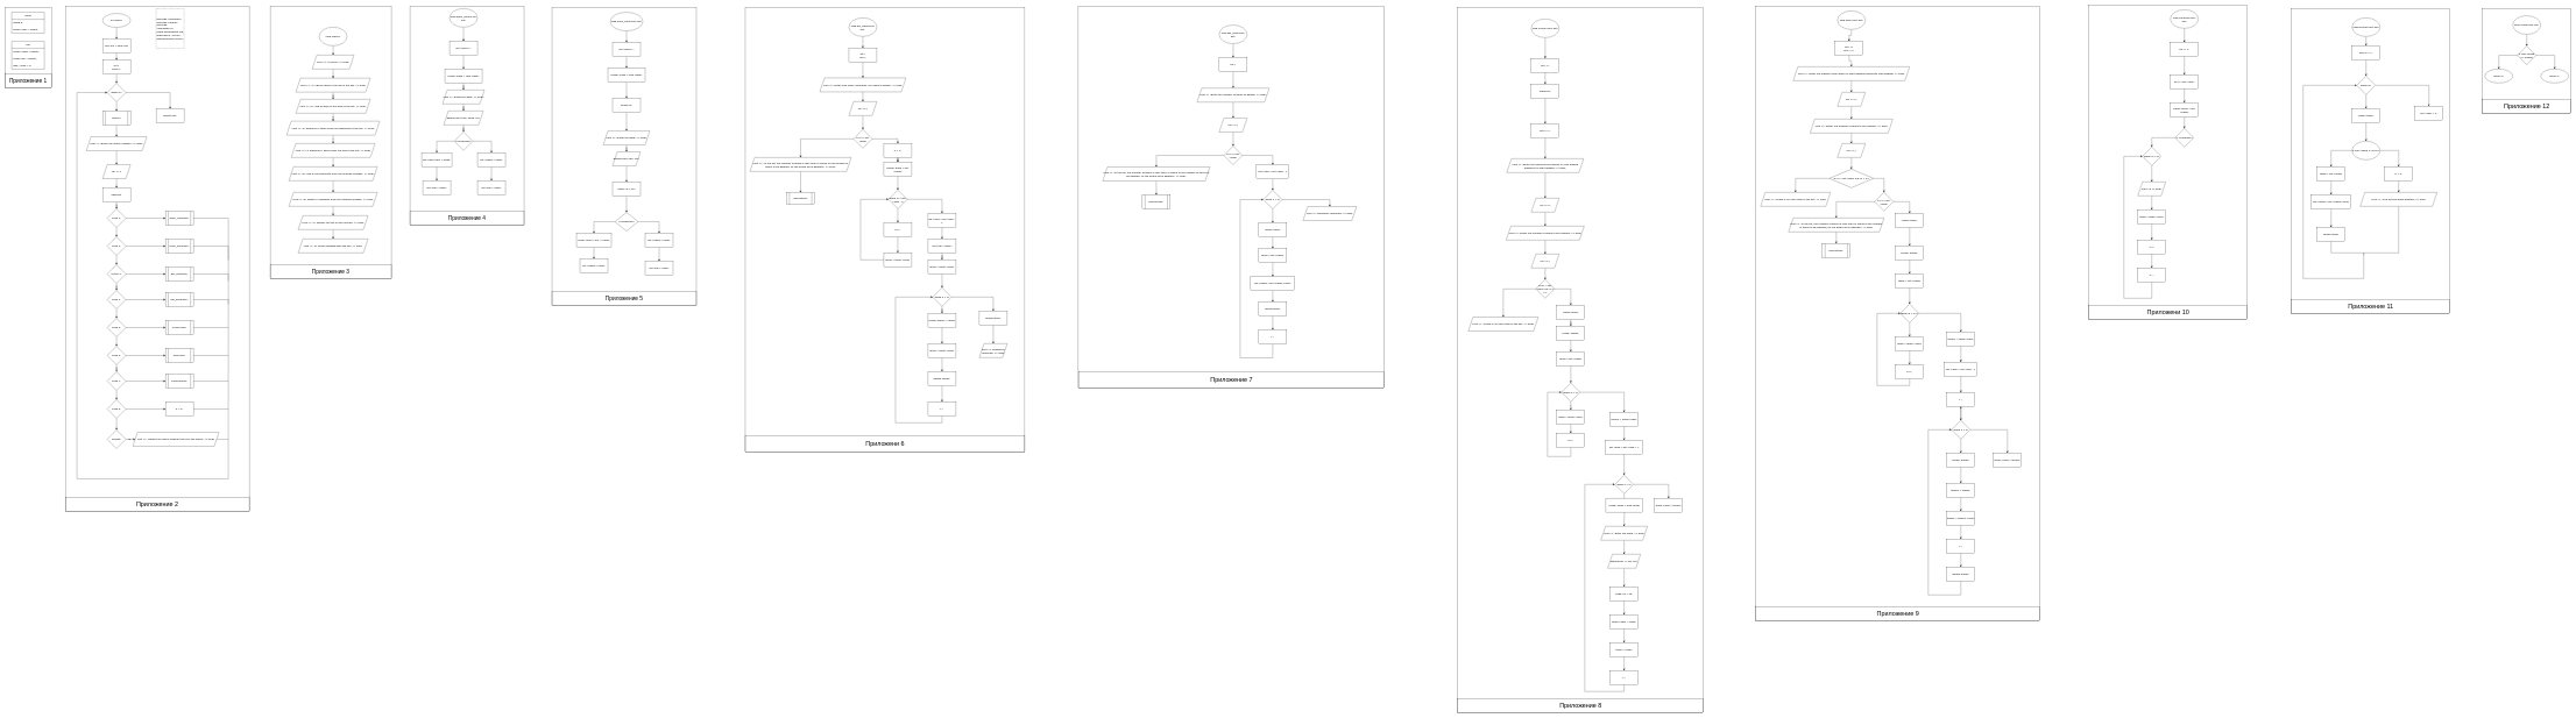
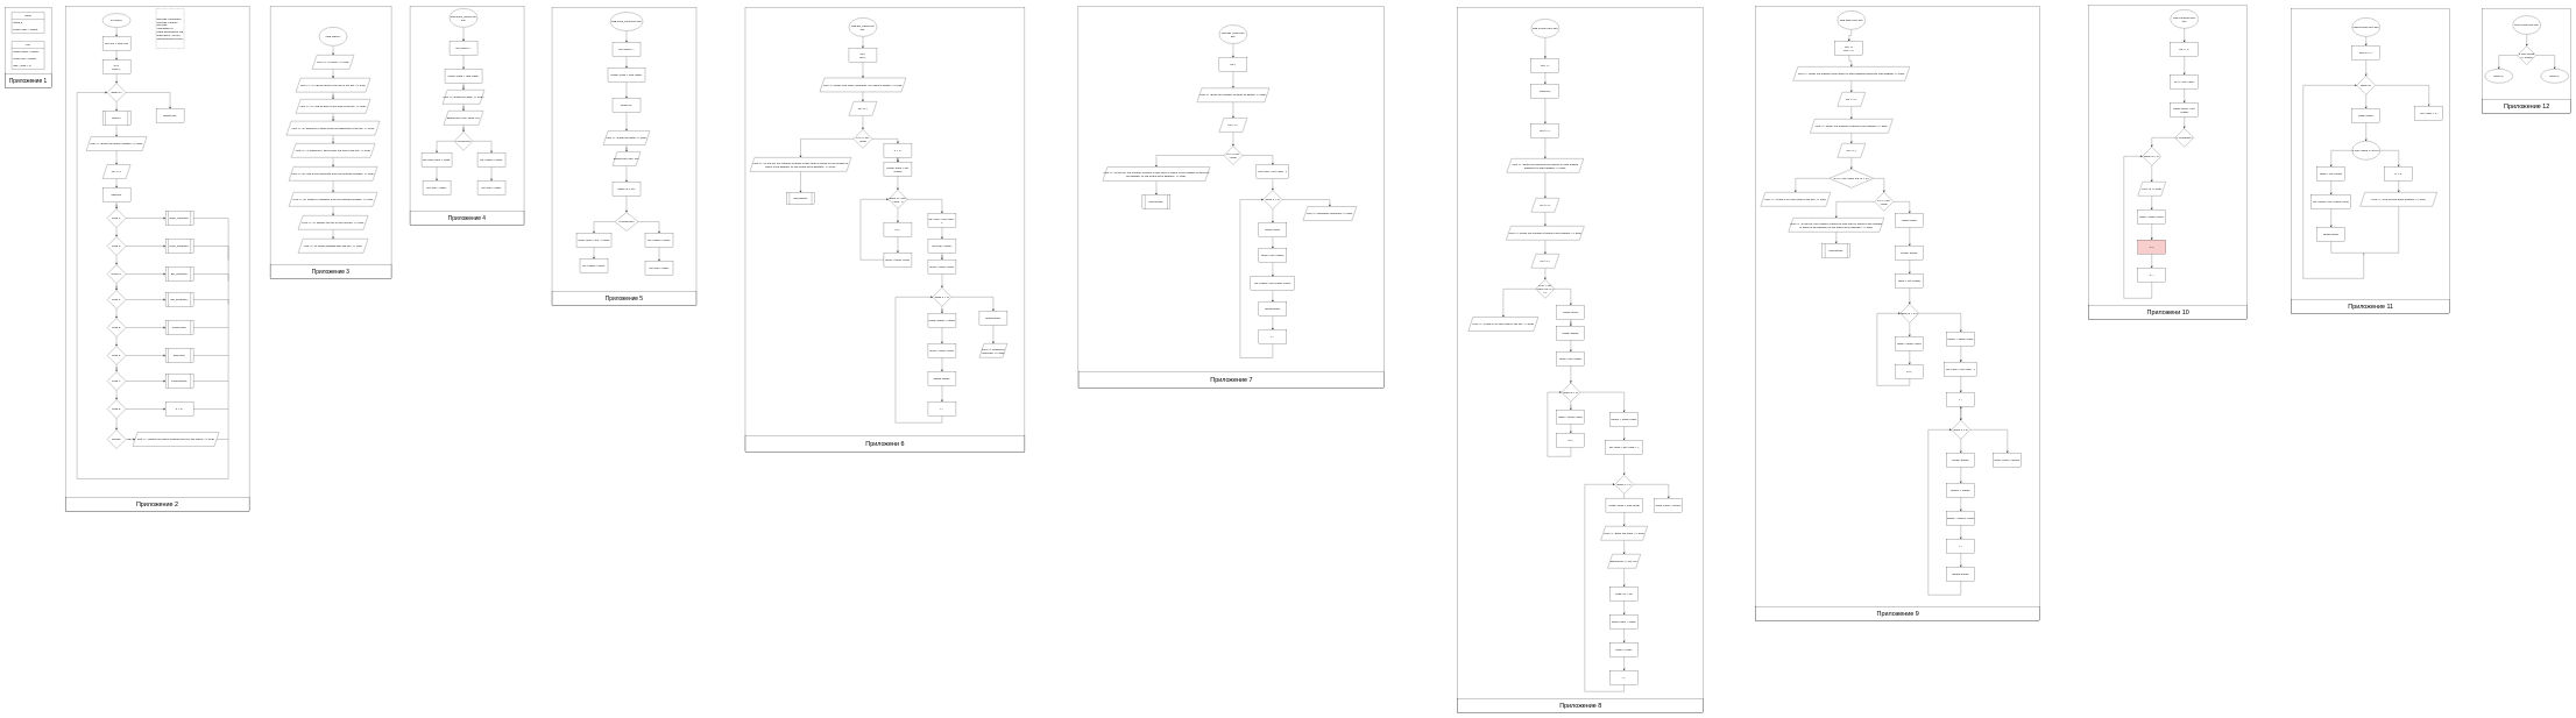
- <mxCell id="4" value="List* list = new List;" style="whiteSpace=wrap;html=1;" parent="1" vertex="1"><mxGeometry x="440" y="166" width="120" height="60" as="geometry" /></mxCell>
+ <mxCell id="4" value="List* list = new List;" style="whiteSpace=wrap;html=1;" parent="1" vertex="1"><mxGeometry x="440" y="156" width="120" height="60" as="geometry" /></mxCell>
- <mxCell id="326" value="i++;" style="whiteSpace=wrap;html=1;" parent="1" vertex="1"><mxGeometry x="9179.86" y="1029" width="120" height="60" as="geometry" /></mxCell>
+ <mxCell id="326" value="i++;" style="whiteSpace=wrap;html=1;fillColor=#f8cecc;" parent="1" vertex="1"><mxGeometry x="9179.86" y="1029" width="120" height="60" as="geometry" /></mxCell>
